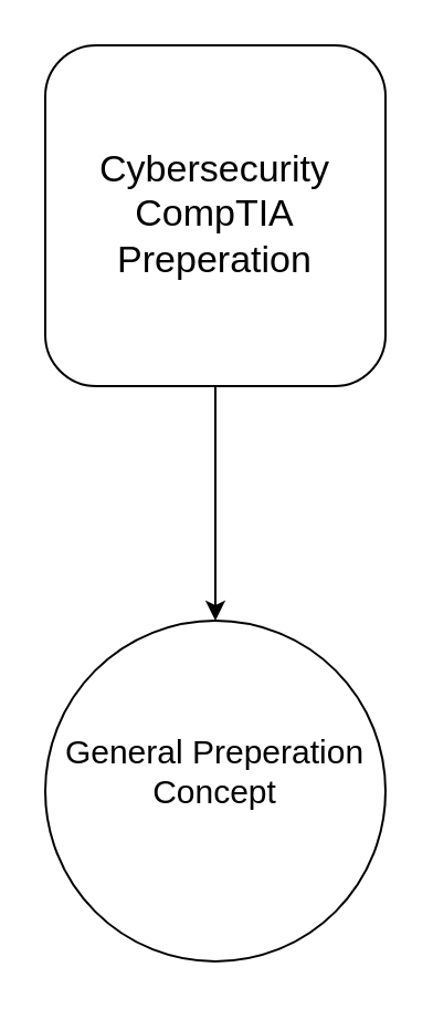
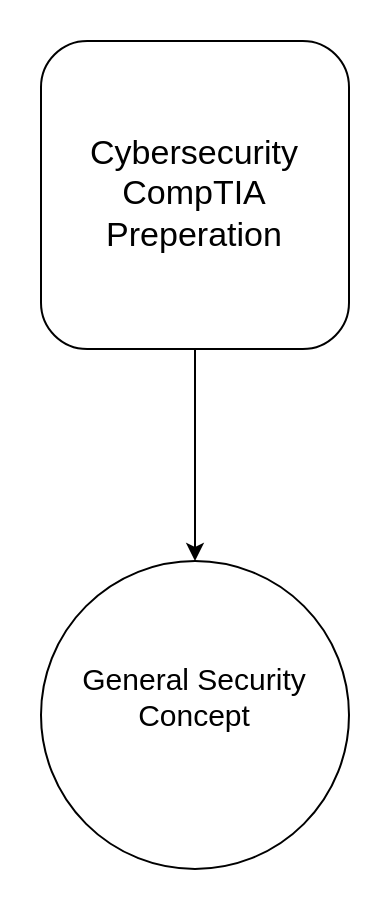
- <mxCell id="4" value="&lt;div&gt;&lt;font style=&quot;font-size: 15px;&quot;&gt;General Preperation &lt;br&gt;&lt;/font&gt;&lt;/div&gt;&lt;div&gt;&lt;font style=&quot;font-size: 15px;&quot;&gt;Concept &lt;br&gt;&lt;/font&gt;&lt;/div&gt;&lt;div&gt;&lt;font style=&quot;font-size: 15px;&quot;&gt;&lt;font&gt;&lt;br&gt;&lt;/font&gt;&lt;/font&gt;&lt;/div&gt;" style="ellipse;whiteSpace=wrap;html=1;aspect=fixed;container=1;" vertex="1" parent="1"><mxGeometry x="20" y="280" width="154" height="154" as="geometry"><mxRectangle x="307" y="720" width="160" height="70" as="alternateBounds" /></mxGeometry></mxCell>
+ <mxCell id="4" value="&lt;div&gt;&lt;font style=&quot;font-size: 15px;&quot;&gt;General Security &lt;br&gt;&lt;/font&gt;&lt;/div&gt;&lt;div&gt;&lt;font style=&quot;font-size: 15px;&quot;&gt;Concept &lt;br&gt;&lt;/font&gt;&lt;/div&gt;&lt;div&gt;&lt;font style=&quot;font-size: 15px;&quot;&gt;&lt;font&gt;&lt;br&gt;&lt;/font&gt;&lt;/font&gt;&lt;/div&gt;" style="ellipse;whiteSpace=wrap;html=1;aspect=fixed;container=1;" vertex="1" parent="1"><mxGeometry x="20" y="280" width="154" height="154" as="geometry"><mxRectangle x="307" y="720" width="160" height="70" as="alternateBounds" /></mxGeometry></mxCell>
